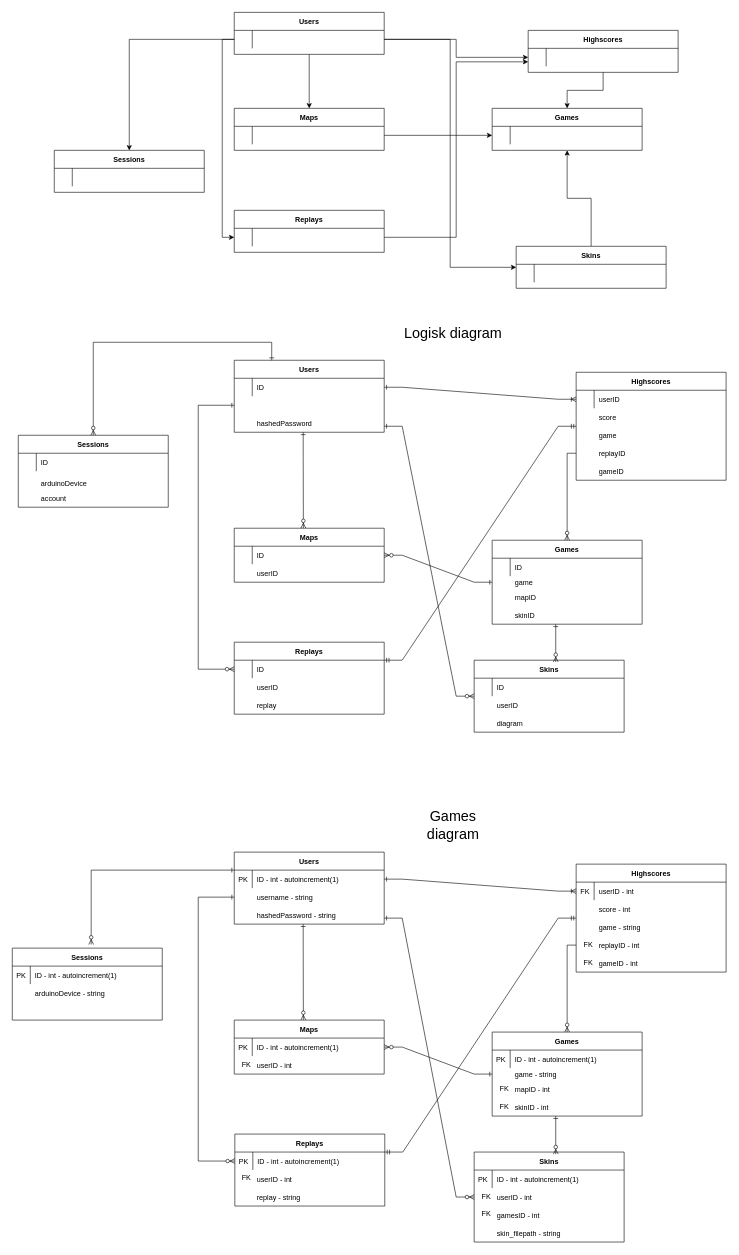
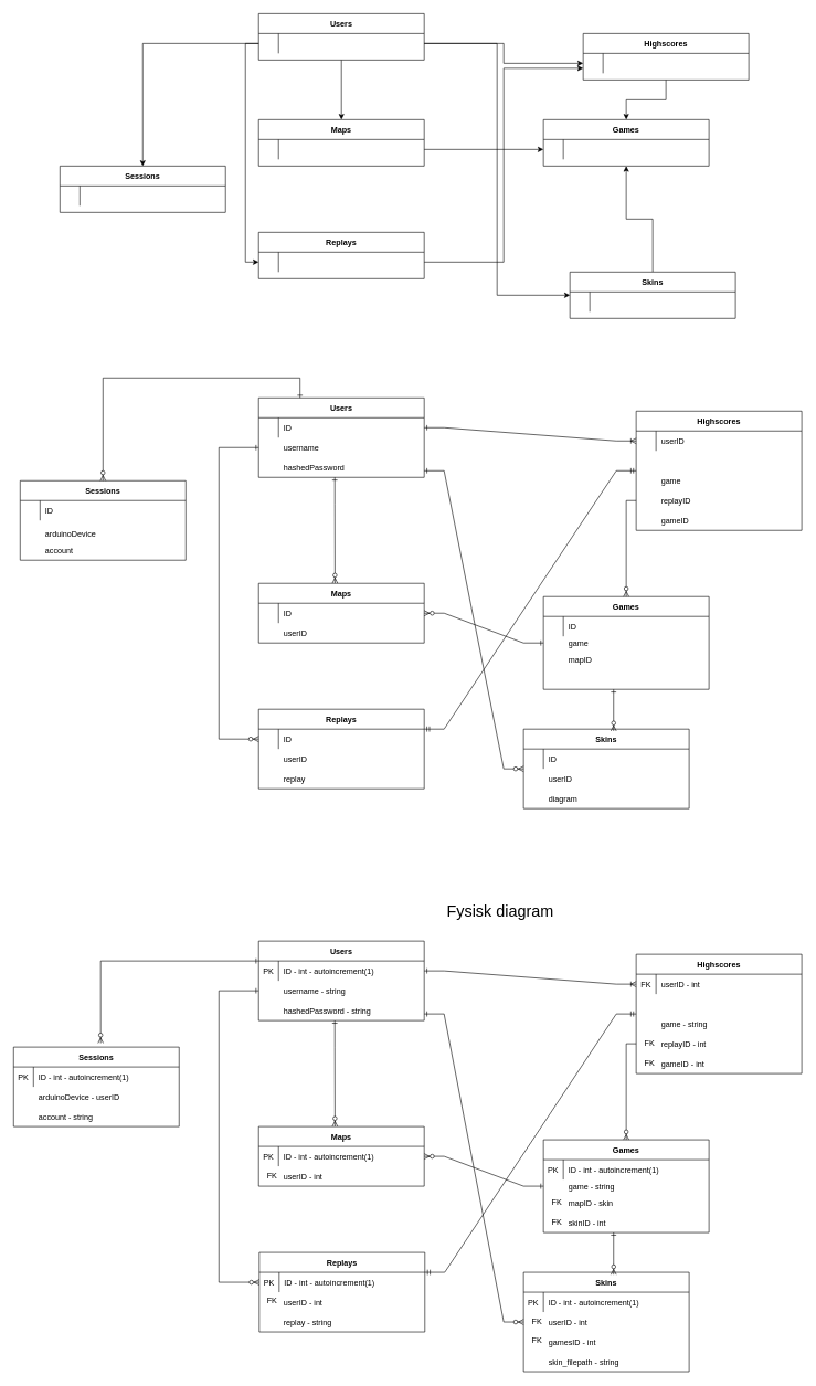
- <mxCell id="58" value="&lt;font style=&quot;font-size: 24px;&quot;&gt;Logisk diagram&lt;/font&gt;" style="text;strokeColor=none;align=center;fillColor=none;html=1;verticalAlign=middle;whiteSpace=wrap;rounded=0;" parent="1" vertex="1"><mxGeometry x="670" y="540" width="170" height="30" as="geometry" /></mxCell>
+ <mxCell id="61" value="username" style="shape=partialRectangle;overflow=hidden;connectable=0;fillColor=none;top=0;left=0;bottom=0;right=0;align=left;spacingLeft=6;" parent="59" vertex="1"><mxGeometry x="30" width="220" height="30" as="geometry"><mxRectangle width="220" height="30" as="alternateBounds" /></mxGeometry></mxCell>
- <mxCell id="63" value="score" style="shape=partialRectangle;overflow=hidden;connectable=0;fillColor=none;top=0;left=0;bottom=0;right=0;align=left;spacingLeft=6;" parent="1" vertex="1"><mxGeometry x="990" y="680" width="220" height="30" as="geometry"><mxRectangle width="220" height="30" as="alternateBounds" /></mxGeometry></mxCell>
- <mxCell id="73" value="skinID" style="shape=partialRectangle;overflow=hidden;connectable=0;fillColor=none;top=0;left=0;bottom=0;right=0;align=left;spacingLeft=6;" parent="1" vertex="1"><mxGeometry x="850" y="1010" width="220" height="30" as="geometry"><mxRectangle width="220" height="30" as="alternateBounds" /></mxGeometry></mxCell>
- <mxCell id="107" value="&lt;font style=&quot;font-size: 24px;&quot;&gt;Games diagram&lt;/font&gt;" style="text;strokeColor=none;align=center;fillColor=none;html=1;verticalAlign=middle;whiteSpace=wrap;rounded=0;" parent="1" vertex="1"><mxGeometry x="670" y="1360" width="170" height="30" as="geometry" /></mxCell>
+ <mxCell id="107" value="&lt;font style=&quot;font-size: 24px;&quot;&gt;Fysisk diagram&lt;/font&gt;" style="text;strokeColor=none;align=center;fillColor=none;html=1;verticalAlign=middle;whiteSpace=wrap;rounded=0;" parent="1" vertex="1"><mxGeometry x="670" y="1360" width="170" height="30" as="geometry" /></mxCell>
- <mxCell id="112" value="score - int" style="shape=partialRectangle;overflow=hidden;connectable=0;fillColor=none;top=0;left=0;bottom=0;right=0;align=left;spacingLeft=6;" parent="1" vertex="1"><mxGeometry x="990" y="1500" width="220" height="30" as="geometry"><mxRectangle width="220" height="30" as="alternateBounds" /></mxGeometry></mxCell>
- <mxCell id="157" value="arduinoDevice - string" style="shape=partialRectangle;overflow=hidden;connectable=0;fillColor=none;top=0;left=0;bottom=0;right=0;align=left;spacingLeft=6;" vertex="1" parent="1"><mxGeometry x="50" y="1640" width="220" height="30" as="geometry"><mxRectangle width="220" height="30" as="alternateBounds" /></mxGeometry></mxCell>
+ <mxCell id="157" value="arduinoDevice - userID" style="shape=partialRectangle;overflow=hidden;connectable=0;fillColor=none;top=0;left=0;bottom=0;right=0;align=left;spacingLeft=6;" vertex="1" parent="1"><mxGeometry x="50" y="1640" width="220" height="30" as="geometry"><mxRectangle width="220" height="30" as="alternateBounds" /></mxGeometry></mxCell>
+ <mxCell id="156" value="account - string" style="shape=partialRectangle;overflow=hidden;connectable=0;fillColor=none;top=0;left=0;bottom=0;right=0;align=left;spacingLeft=6;" vertex="1" parent="1"><mxGeometry x="50" y="1670" width="220" height="30" as="geometry"><mxRectangle width="220" height="30" as="alternateBounds" /></mxGeometry></mxCell>
- <mxCell id="115" value="mapID - int" style="shape=partialRectangle;overflow=hidden;connectable=0;fillColor=none;top=0;left=0;bottom=0;right=0;align=left;spacingLeft=6;" parent="1" vertex="1"><mxGeometry x="850" y="1800" width="220" height="30" as="geometry"><mxRectangle width="220" height="30" as="alternateBounds" /></mxGeometry></mxCell>
+ <mxCell id="115" value="mapID - skin" style="shape=partialRectangle;overflow=hidden;connectable=0;fillColor=none;top=0;left=0;bottom=0;right=0;align=left;spacingLeft=6;" parent="1" vertex="1"><mxGeometry x="850" y="1800" width="220" height="30" as="geometry"><mxRectangle width="220" height="30" as="alternateBounds" /></mxGeometry></mxCell>
